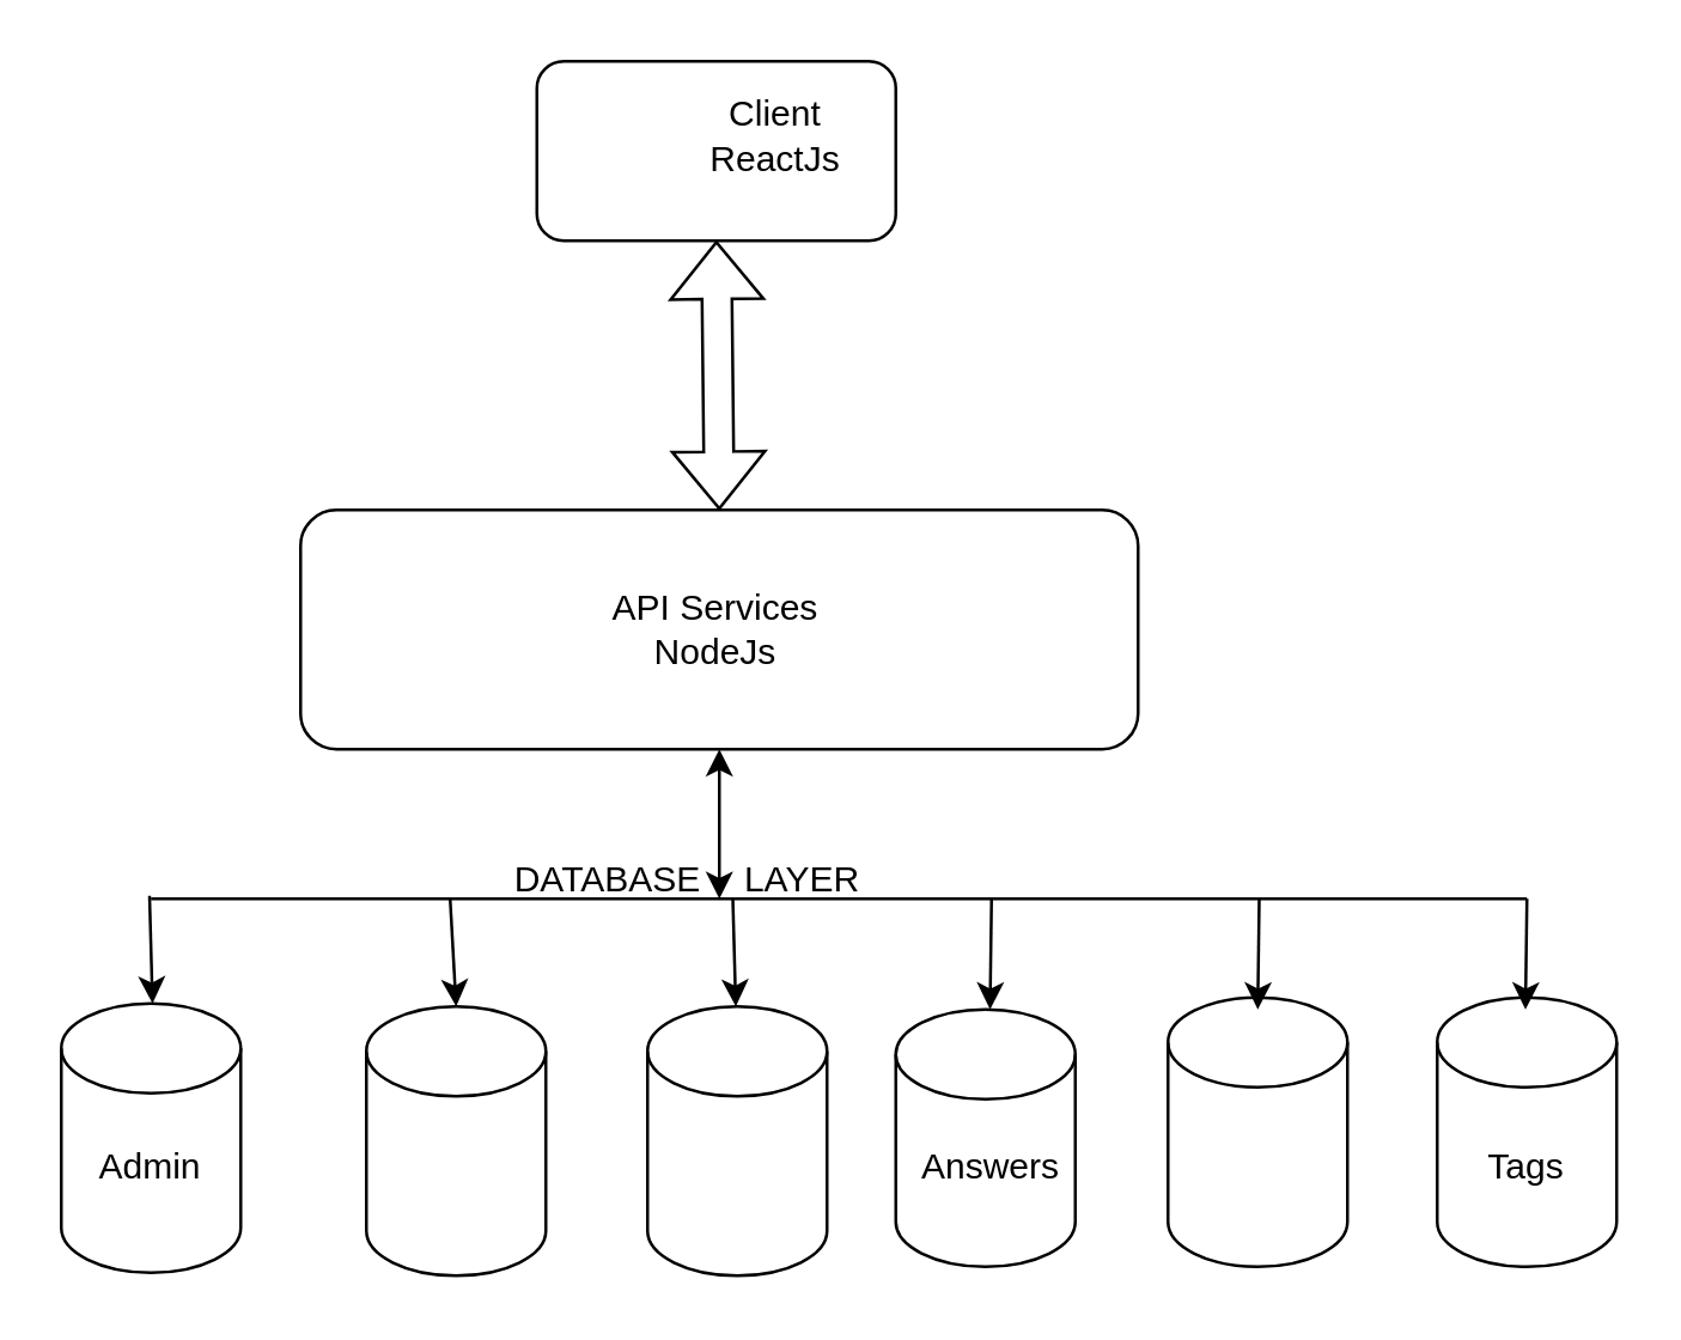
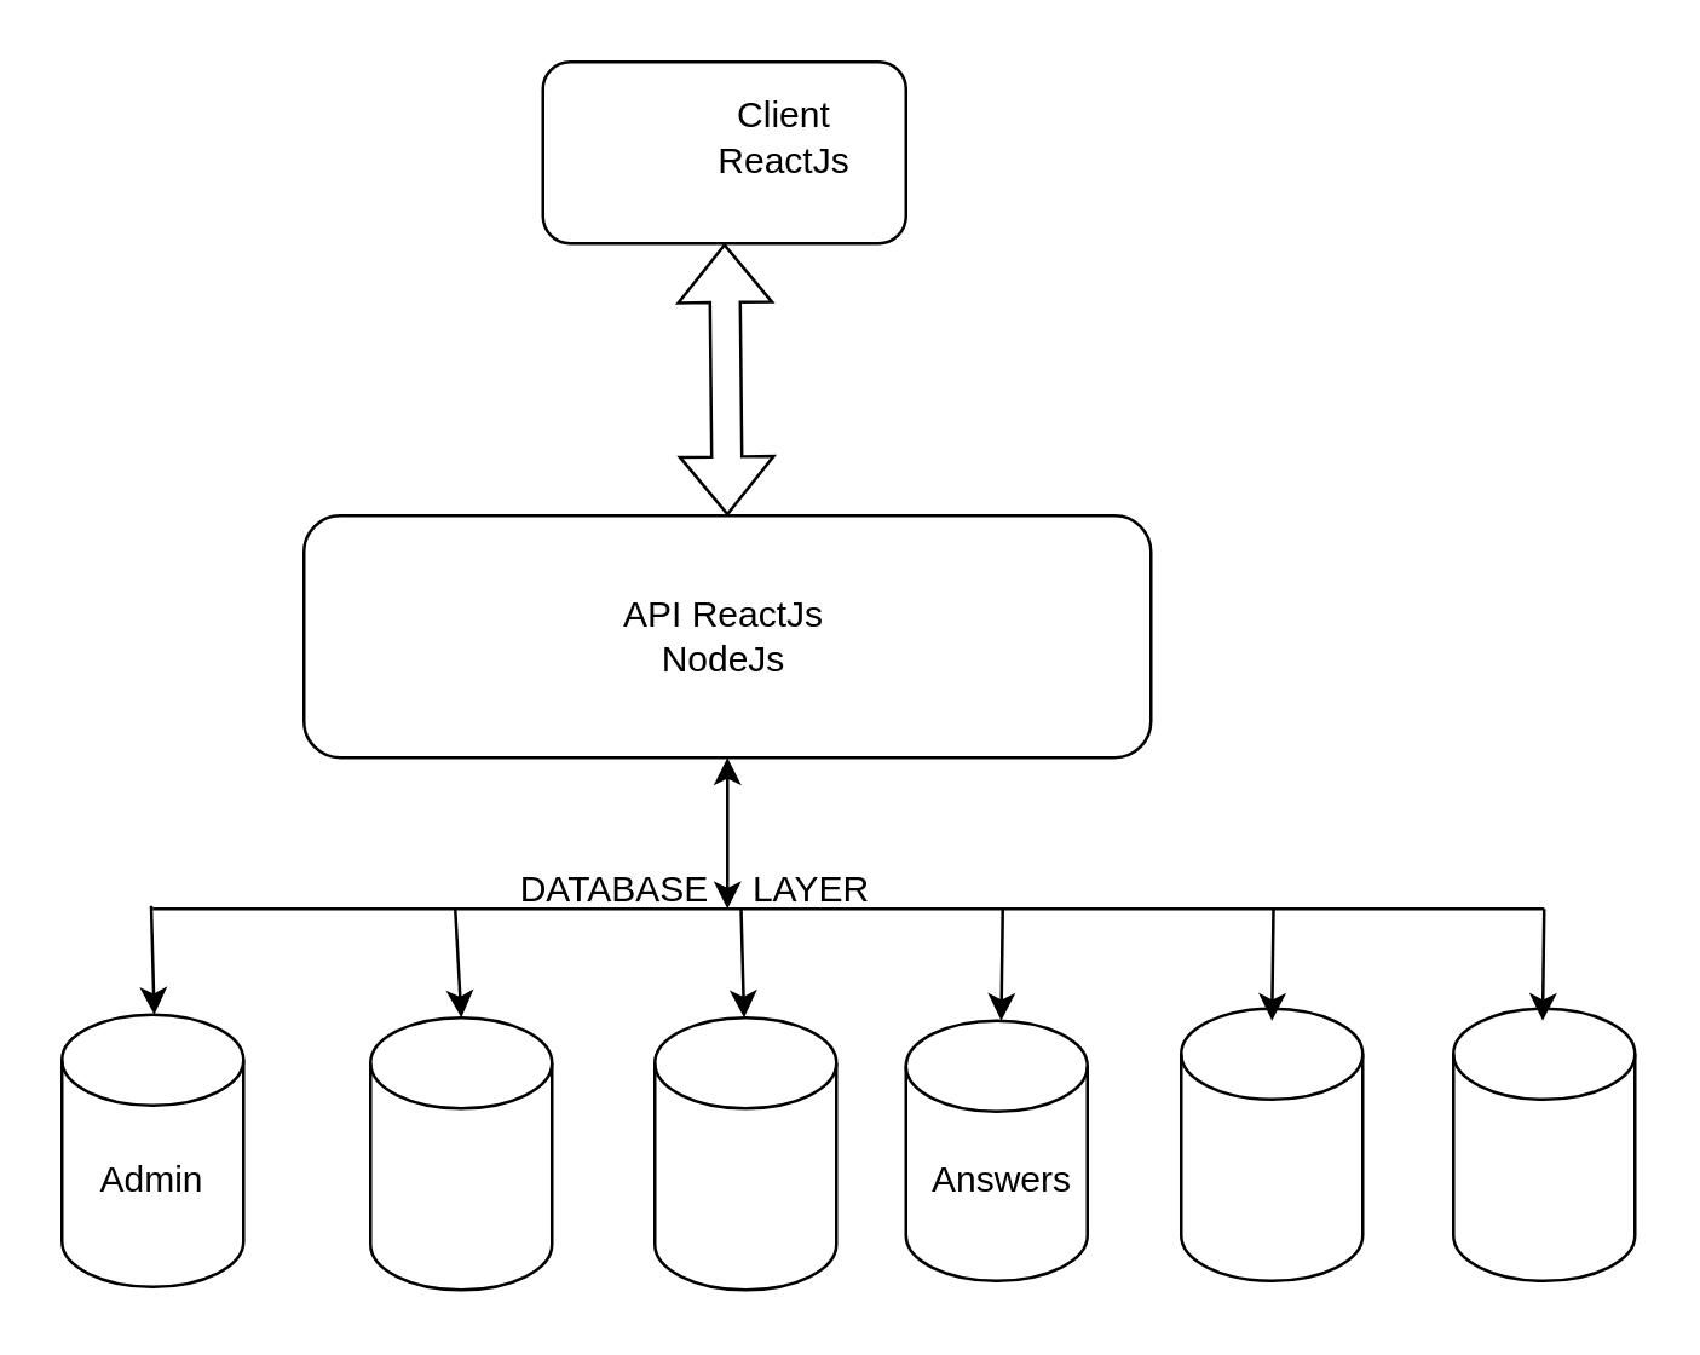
- <mxCell id="6" value="API Services&lt;br&gt;NodeJs" style="text;html=1;strokeColor=none;fillColor=none;align=center;verticalAlign=middle;whiteSpace=wrap;rounded=0;" parent="1" vertex="1"><mxGeometry x="169" y="195" width="140" height="30" as="geometry" /></mxCell>
+ <mxCell id="6" value="API ReactJs&lt;br&gt;NodeJs" style="text;html=1;strokeColor=none;fillColor=none;align=center;verticalAlign=middle;whiteSpace=wrap;rounded=0;" parent="1" vertex="1"><mxGeometry x="169" y="195" width="140" height="30" as="geometry" /></mxCell>
- <mxCell id="23" value="Tags" style="text;html=1;strokeColor=none;fillColor=none;align=center;verticalAlign=middle;whiteSpace=wrap;rounded=0;" vertex="1" parent="1"><mxGeometry x="480" y="375" width="60" height="30" as="geometry" /></mxCell>
